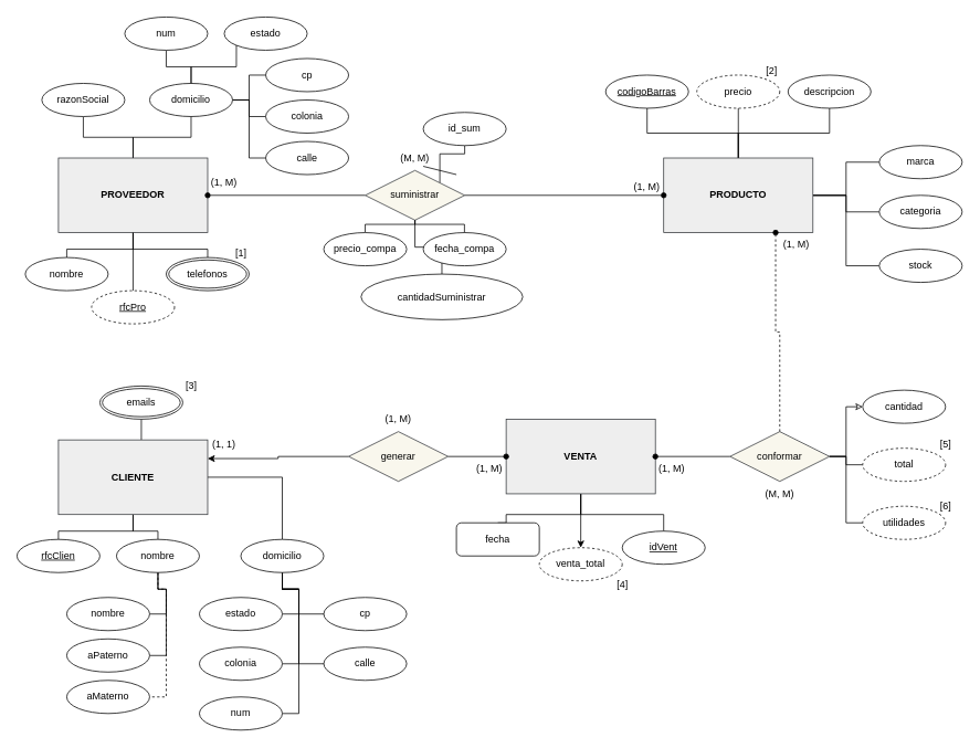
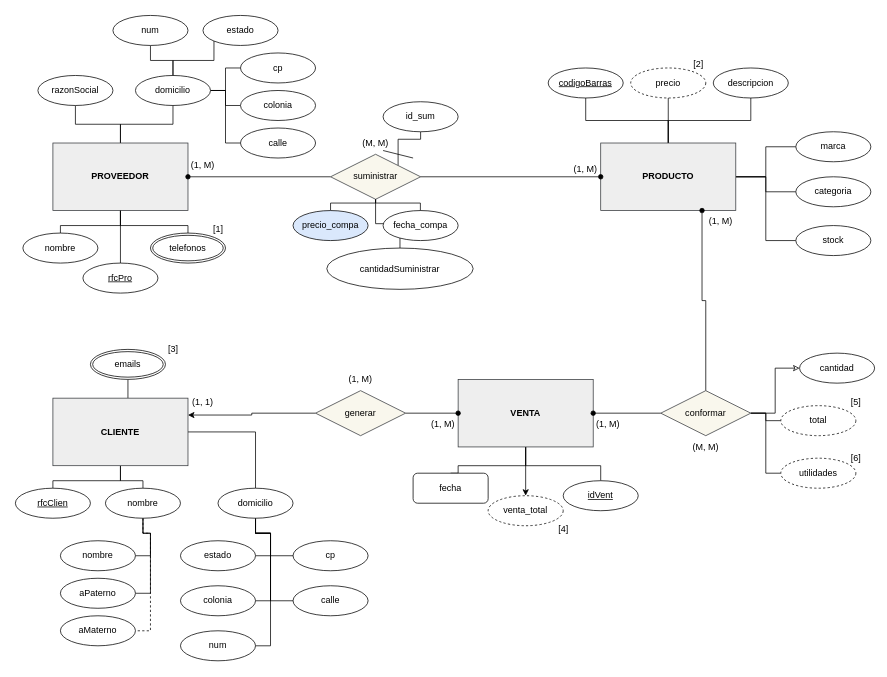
- <mxCell id="88" value="precio_compa" style="ellipse;whiteSpace=wrap;html=1;align=center;" parent="1" vertex="1"><mxGeometry x="390" y="280" width="100" height="40" as="geometry" /></mxCell>
+ <mxCell id="88" value="precio_compa" style="ellipse;whiteSpace=wrap;html=1;align=center;fillColor=#dae8fc;" parent="1" vertex="1"><mxGeometry x="390" y="280" width="100" height="40" as="geometry" /></mxCell>
- <mxCell id="86" value="&lt;u&gt;rfcPro&lt;/u&gt;" style="ellipse;whiteSpace=wrap;html=1;align=center;dashed=1;" parent="1" vertex="1"><mxGeometry x="110" y="350" width="100" height="40" as="geometry" /></mxCell>
+ <mxCell id="86" value="&lt;u&gt;rfcPro&lt;/u&gt;" style="ellipse;whiteSpace=wrap;html=1;align=center;" parent="1" vertex="1"><mxGeometry x="110" y="350" width="100" height="40" as="geometry" /></mxCell>
- <mxCell id="63" style="edgeStyle=orthogonalEdgeStyle;rounded=0;orthogonalLoop=1;jettySize=auto;html=1;entryX=0.75;entryY=1;entryDx=0;entryDy=0;endArrow=oval;endFill=1;dashed=1;" parent="1" source="67" target="31" edge="1"><mxGeometry relative="1" as="geometry" /></mxCell>
+ <mxCell id="63" style="edgeStyle=orthogonalEdgeStyle;rounded=0;orthogonalLoop=1;jettySize=auto;html=1;entryX=0.75;entryY=1;entryDx=0;entryDy=0;endArrow=oval;endFill=1;" parent="1" source="67" target="31" edge="1"><mxGeometry relative="1" as="geometry" /></mxCell>
- <mxCell id="70" value="cantidad" style="ellipse;whiteSpace=wrap;html=1;align=center;" parent="1" vertex="1"><mxGeometry x="1040" y="470" width="100" height="40" as="geometry" /></mxCell>
+ <mxCell id="70" value="cantidad" style="ellipse;whiteSpace=wrap;html=1;align=center;" parent="1" vertex="1"><mxGeometry x="1065" y="470" width="100" height="40" as="geometry" /></mxCell>
